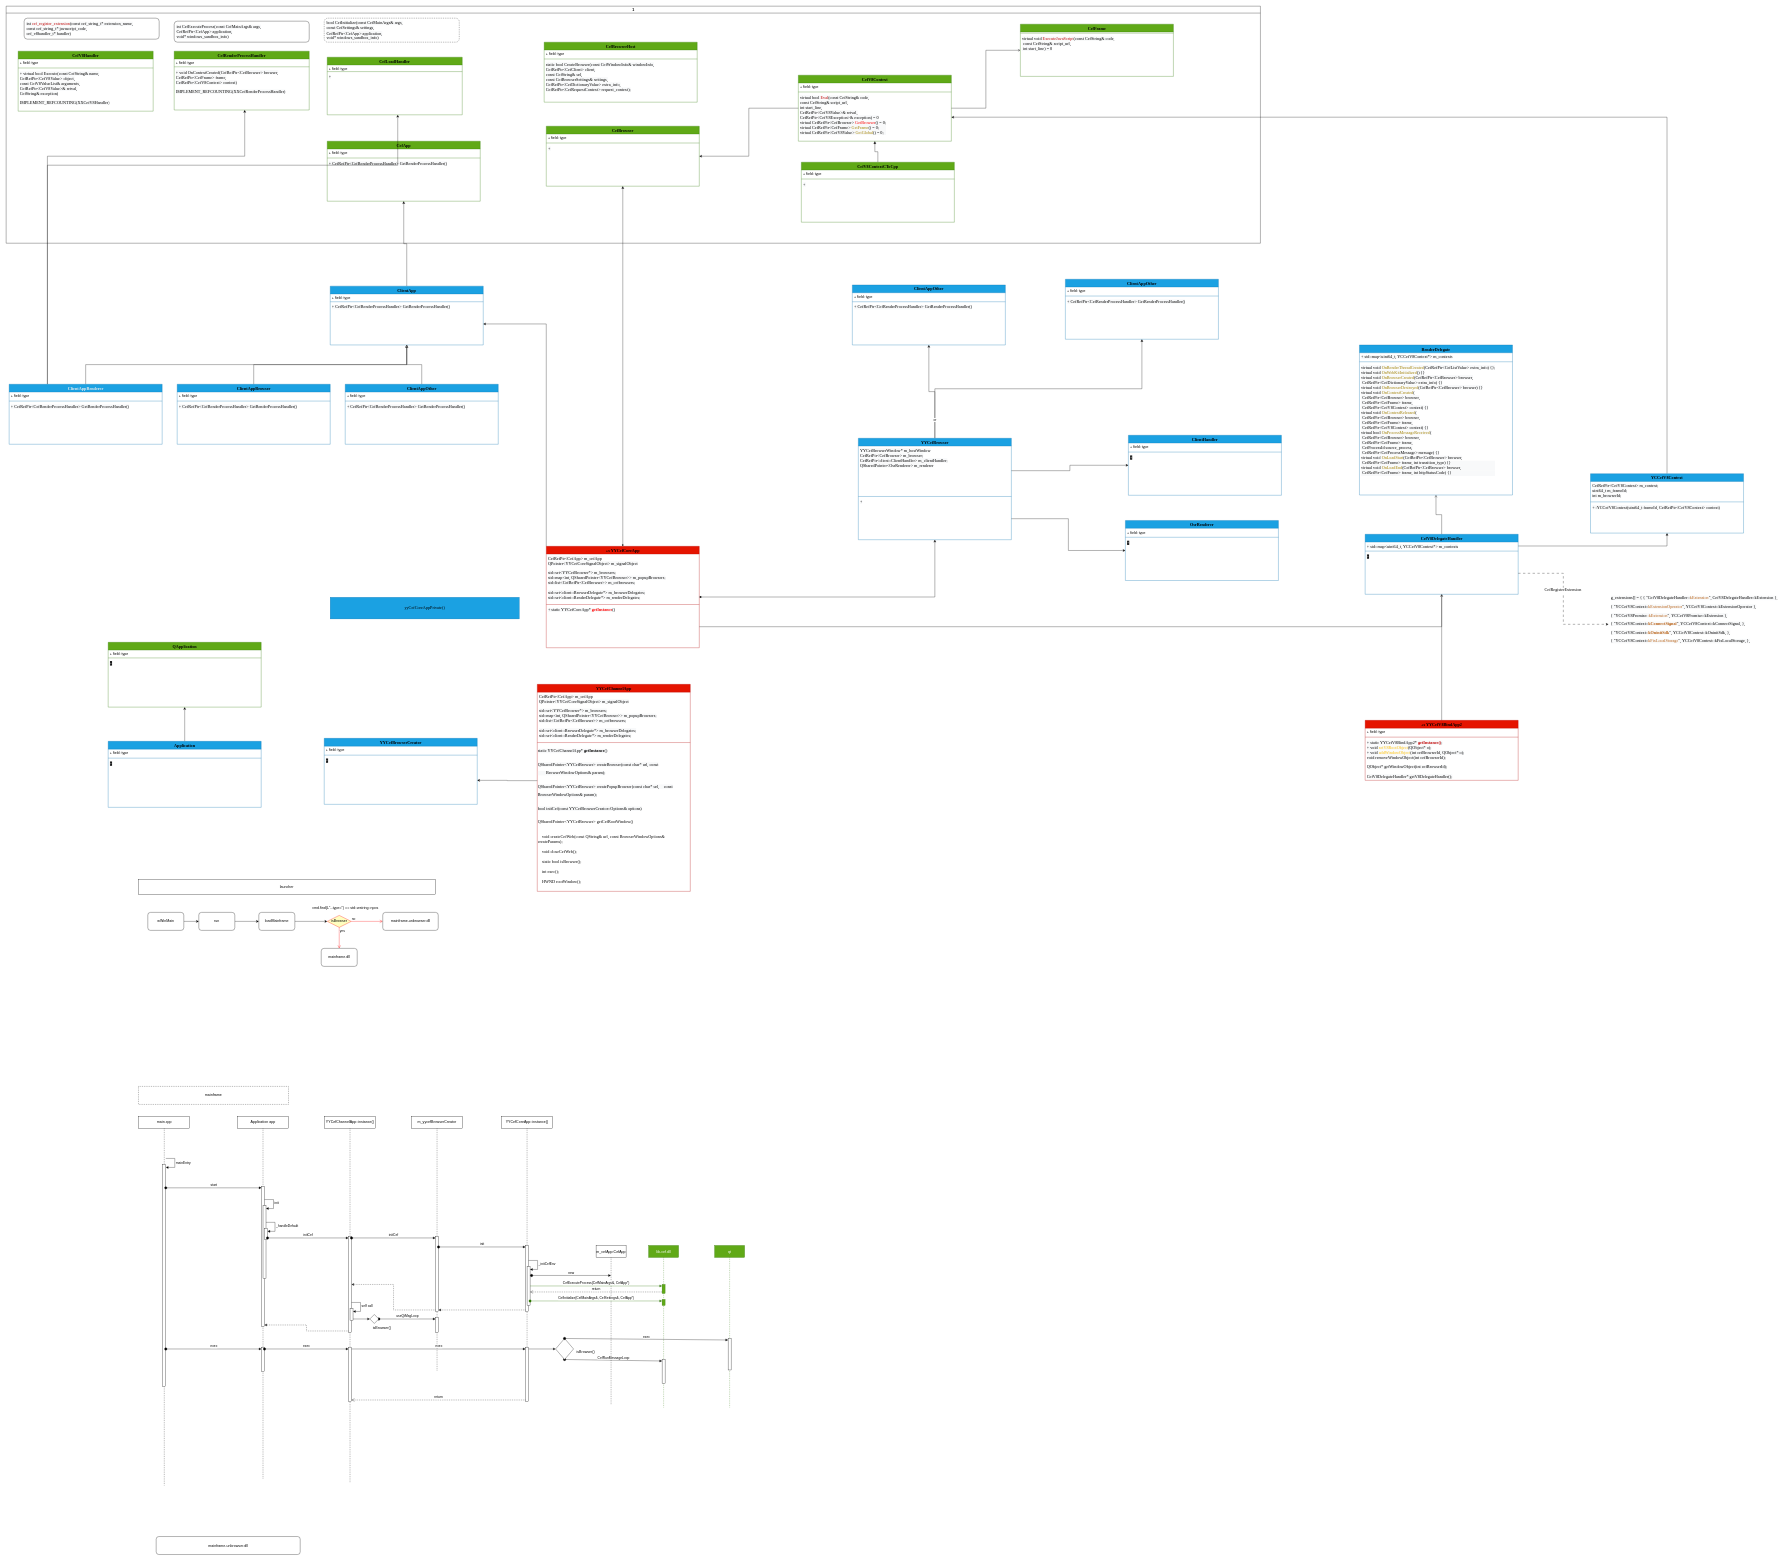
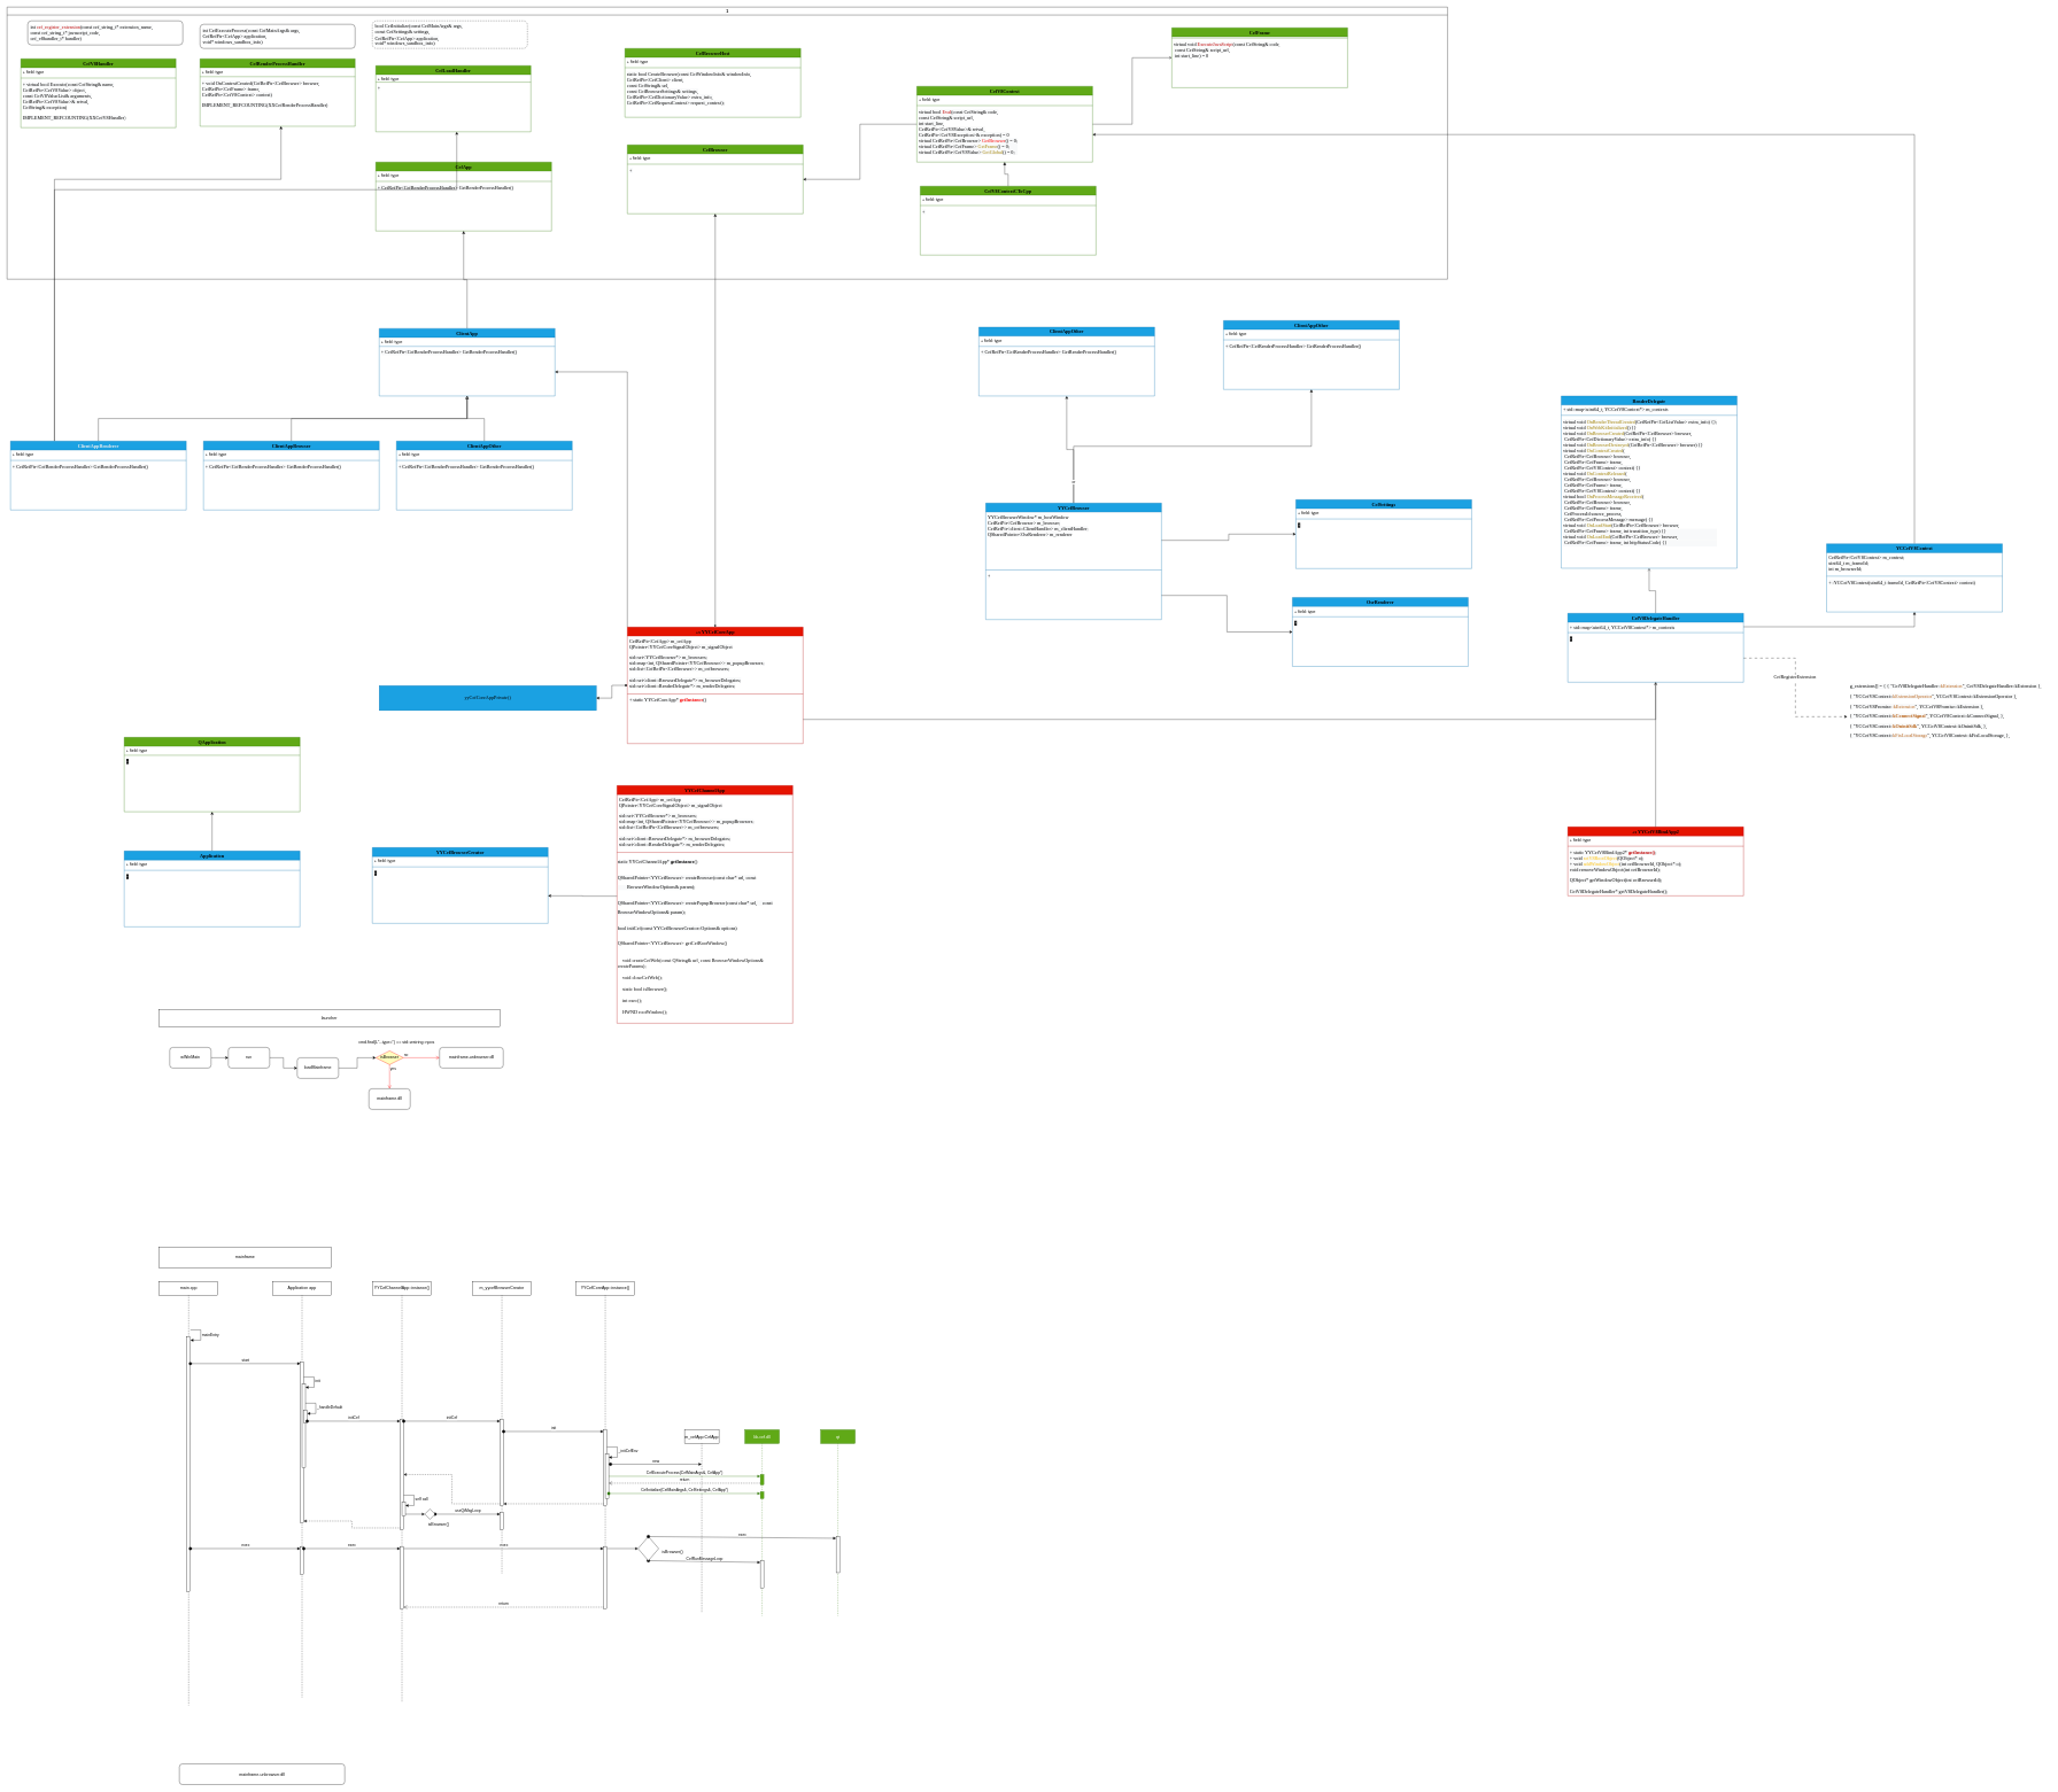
- <mxCell id="89" value="&lt;span style=&quot;color: rgb(0, 0, 0); font-family: 默认字体; font-size: 14px; text-wrap-mode: nowrap;&quot;&gt;ClientHandler&lt;/span&gt;" style="swimlane;fontStyle=1;align=center;verticalAlign=top;childLayout=stackLayout;horizontal=1;startSize=26;horizontalStack=0;resizeParent=1;resizeParentMax=0;resizeLast=0;collapsible=1;marginBottom=0;whiteSpace=wrap;html=1;fillColor=#1ba1e2;fontColor=#ffffff;strokeColor=#006EAF;" parent="1" vertex="1"><mxGeometry x="3760" y="1450" width="510" height="200" as="geometry" /></mxCell>
+ <mxCell id="89" value="&lt;span style=&quot;color: rgb(0, 0, 0); font-family: 默认字体; font-size: 14px; text-wrap-mode: nowrap;&quot;&gt;CefSettings&lt;/span&gt;" style="swimlane;fontStyle=1;align=center;verticalAlign=top;childLayout=stackLayout;horizontal=1;startSize=26;horizontalStack=0;resizeParent=1;resizeParentMax=0;resizeLast=0;collapsible=1;marginBottom=0;whiteSpace=wrap;html=1;fillColor=#1ba1e2;fontColor=#ffffff;strokeColor=#006EAF;" parent="1" vertex="1"><mxGeometry x="3760" y="1450" width="510" height="200" as="geometry" /></mxCell>
- <mxCell id="80" style="edgeStyle=orthogonalEdgeStyle;rounded=0;orthogonalLoop=1;jettySize=auto;html=1;startArrow=diamond;startFill=1;" parent="1" source="67" target="76" edge="1"><mxGeometry relative="1" as="geometry" /></mxCell>
+ <mxCell id="80" style="edgeStyle=orthogonalEdgeStyle;rounded=0;orthogonalLoop=1;jettySize=auto;html=1;startArrow=diamond;startFill=1;" parent="1" source="67" target="71" edge="1"><mxGeometry relative="1" as="geometry" /></mxCell>
- <mxCell id="202" value="loadMainframe" style="rounded=1;whiteSpace=wrap;html=1;" parent="1" vertex="1"><mxGeometry x="862" y="3040" width="120" height="60" as="geometry" /></mxCell>
+ <mxCell id="202" value="loadMainframe" style="rounded=1;whiteSpace=wrap;html=1;" parent="1" vertex="1"><mxGeometry x="862" y="3070" width="120" height="60" as="geometry" /></mxCell>
- <mxCell id="195" value="mainframe" style="rounded=0;whiteSpace=wrap;html=1;dashed=1;" parent="1" vertex="1"><mxGeometry x="461" y="3620" width="500" height="60" as="geometry" /></mxCell>
+ <mxCell id="195" value="mainframe" style="rounded=0;whiteSpace=wrap;html=1;" parent="1" vertex="1"><mxGeometry x="461" y="3620" width="500" height="60" as="geometry" /></mxCell>
